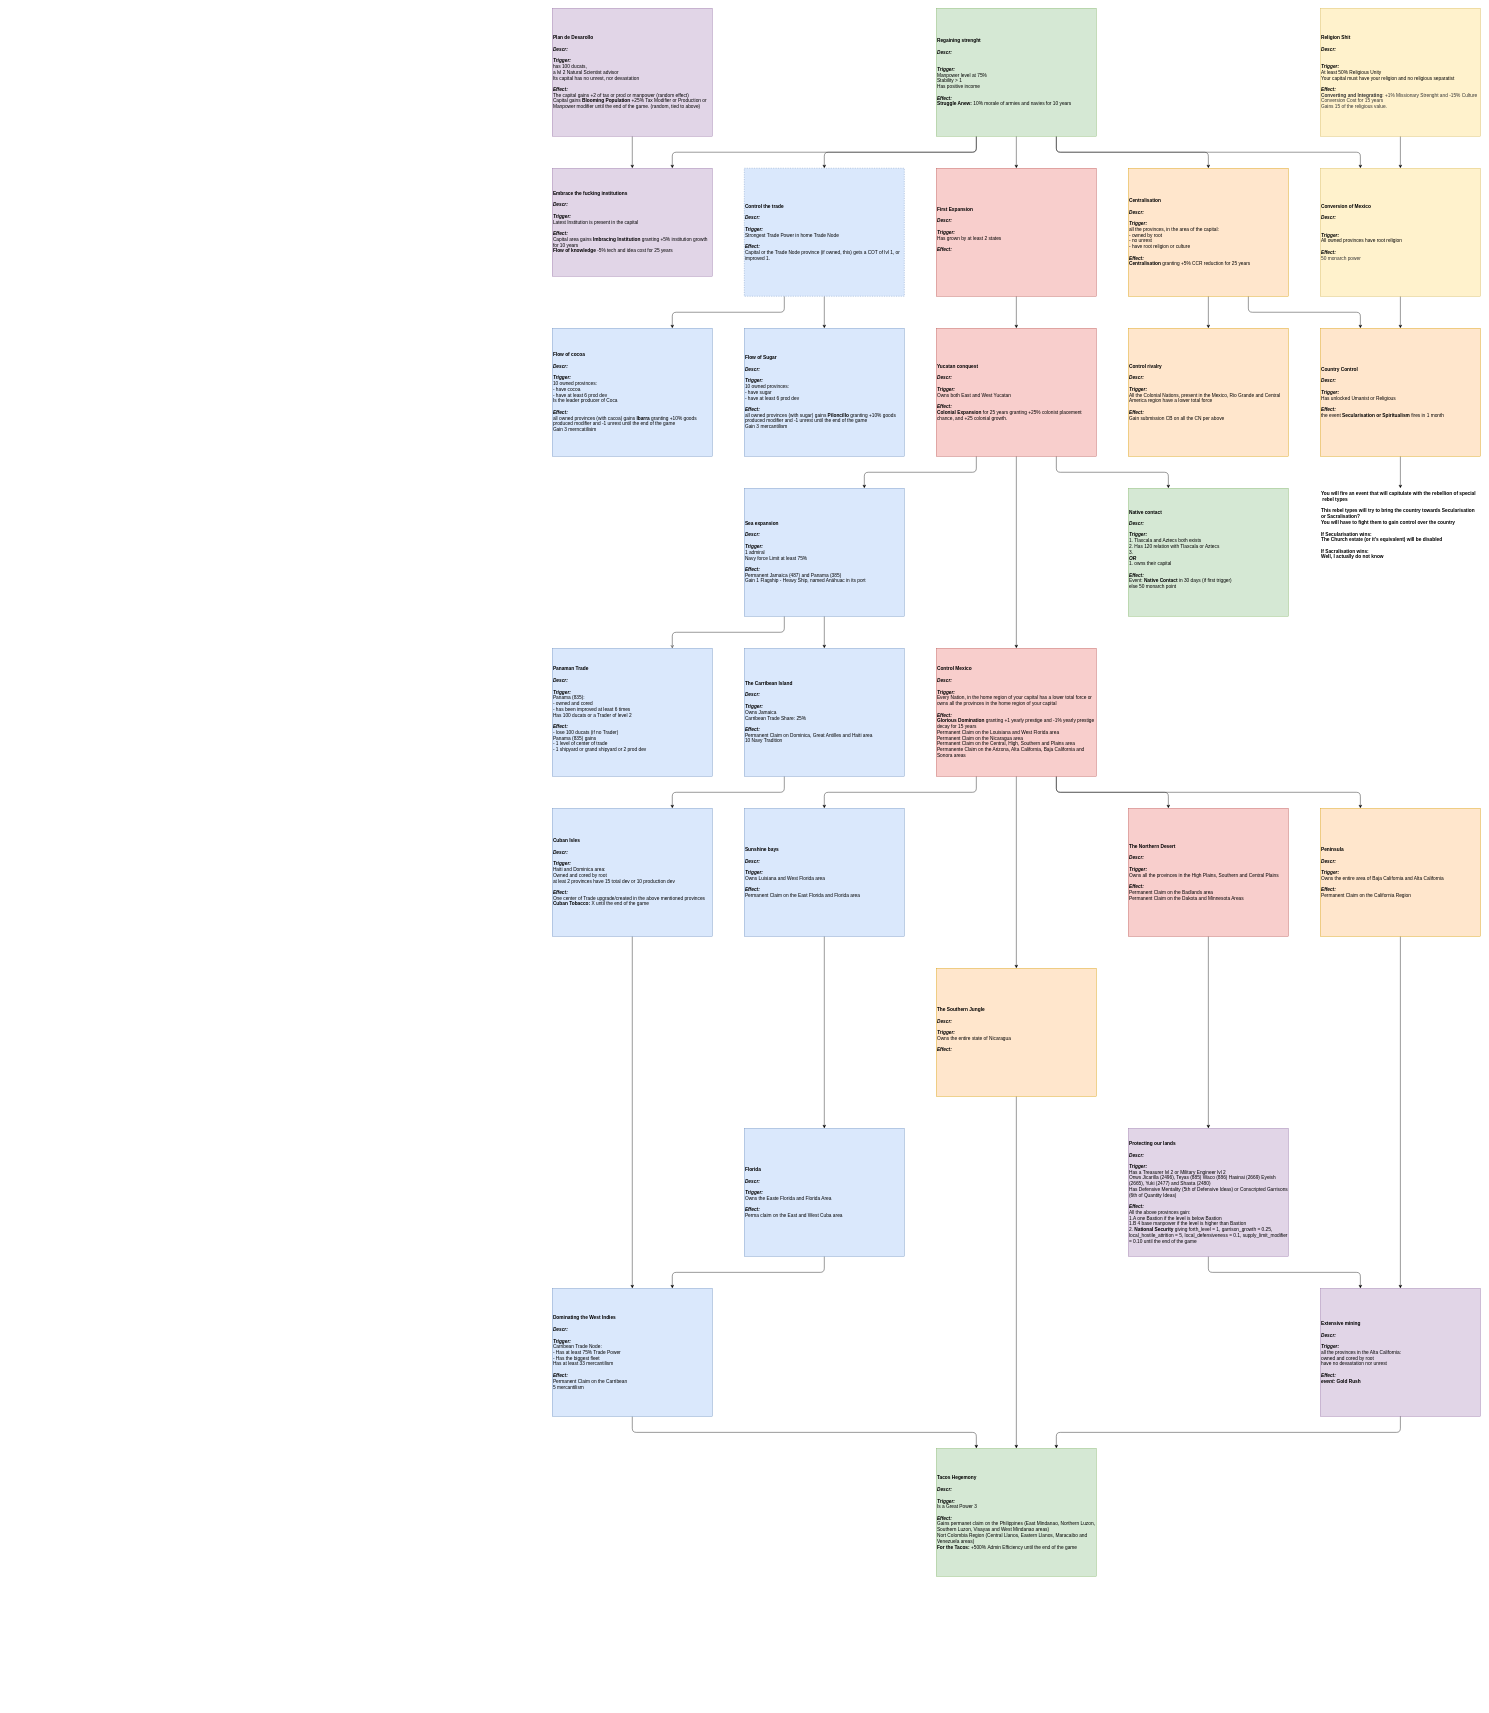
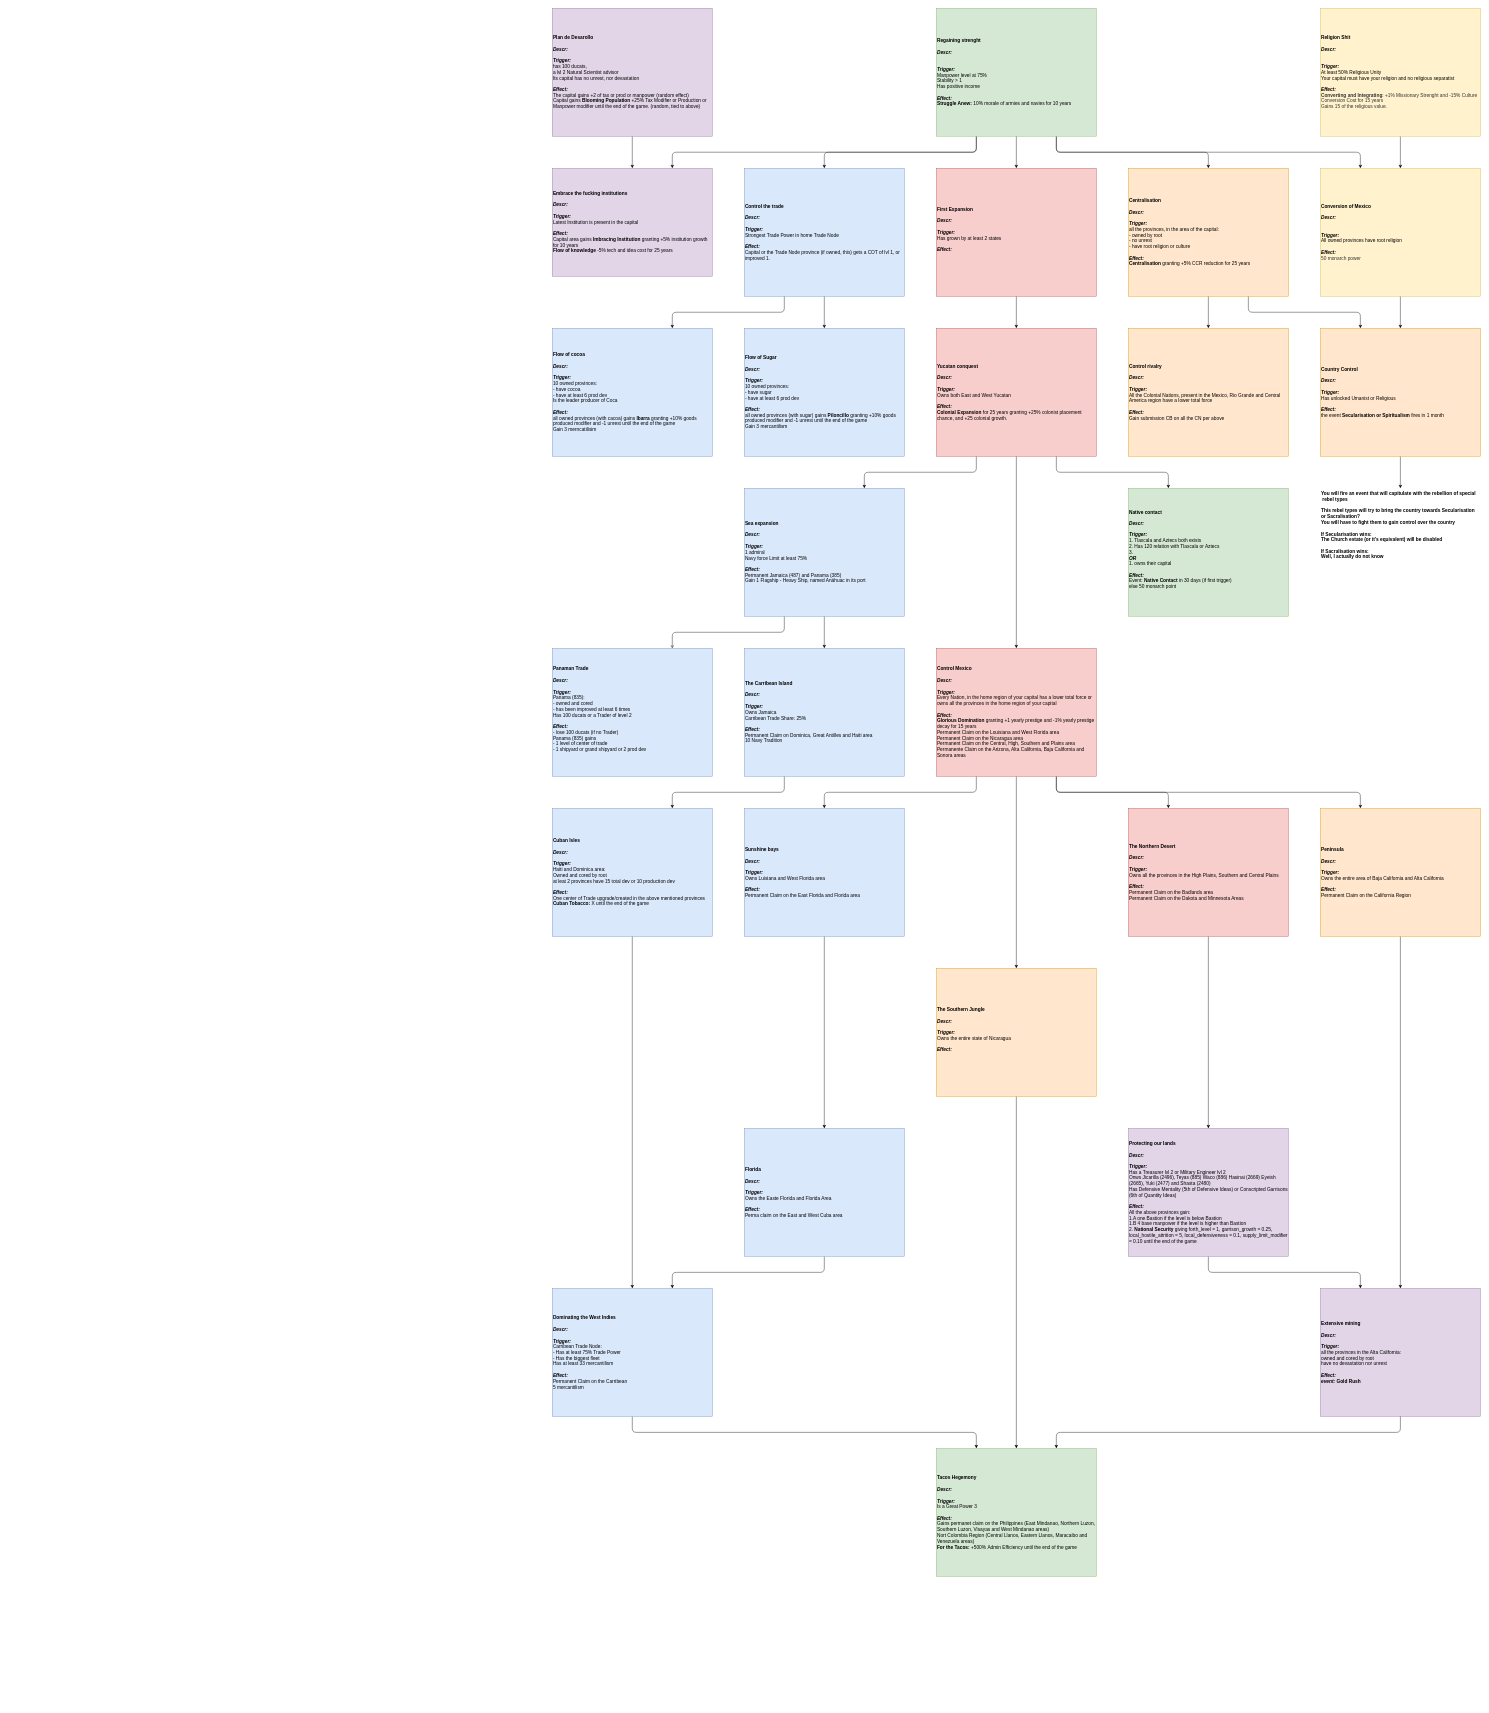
- <mxCell id="13" value="&lt;div style=&quot;font-size: 12px&quot;&gt;&lt;div style=&quot;font-size: 12px&quot;&gt;&lt;b style=&quot;font-size: 12px&quot;&gt;Control the trade&lt;/b&gt;&lt;/div&gt;&lt;div style=&quot;font-size: 12px&quot;&gt;&lt;b style=&quot;font-size: 12px&quot;&gt;&lt;br style=&quot;font-size: 12px&quot;&gt;&lt;/b&gt;&lt;/div&gt;&lt;div style=&quot;font-size: 12px&quot;&gt;&lt;b style=&quot;font-size: 12px&quot;&gt;&lt;i style=&quot;font-size: 12px&quot;&gt;Descr:&lt;/i&gt;&lt;/b&gt;&lt;/div&gt;&lt;div style=&quot;font-size: 12px&quot;&gt;&lt;br style=&quot;font-size: 12px&quot;&gt;&lt;/div&gt;&lt;div style=&quot;font-size: 12px&quot;&gt;&lt;b style=&quot;font-size: 12px&quot;&gt;&lt;i style=&quot;font-size: 12px&quot;&gt;Trigger:&lt;/i&gt;&lt;/b&gt;&lt;/div&gt;&lt;div style=&quot;font-size: 12px&quot;&gt;Strongest Trade Power in home Trade Node&lt;/div&gt;&lt;div style=&quot;font-size: 12px&quot;&gt;&lt;br style=&quot;font-size: 12px&quot;&gt;&lt;/div&gt;&lt;div style=&quot;font-size: 12px&quot;&gt;&lt;b style=&quot;font-size: 12px&quot;&gt;&lt;i style=&quot;font-size: 12px&quot;&gt;Effect:&lt;/i&gt;&lt;/b&gt;&lt;/div&gt;&lt;div style=&quot;font-size: 12px&quot;&gt;Capital or the Trade Node province (if owned, this) gets a COT of lvl 1, or improved 1.&lt;/div&gt;&lt;/div&gt;" style="rounded=0;whiteSpace=wrap;html=1;align=left;fontSize=12;fillColor=#dae8fc;strokeColor=#6c8ebf;dashed=1;" parent="1" vertex="1"><mxGeometry x="1860" y="420" width="400" height="320" as="geometry" /></mxCell>
+ <mxCell id="13" value="&lt;div style=&quot;font-size: 12px&quot;&gt;&lt;div style=&quot;font-size: 12px&quot;&gt;&lt;b style=&quot;font-size: 12px&quot;&gt;Control the trade&lt;/b&gt;&lt;/div&gt;&lt;div style=&quot;font-size: 12px&quot;&gt;&lt;b style=&quot;font-size: 12px&quot;&gt;&lt;br style=&quot;font-size: 12px&quot;&gt;&lt;/b&gt;&lt;/div&gt;&lt;div style=&quot;font-size: 12px&quot;&gt;&lt;b style=&quot;font-size: 12px&quot;&gt;&lt;i style=&quot;font-size: 12px&quot;&gt;Descr:&lt;/i&gt;&lt;/b&gt;&lt;/div&gt;&lt;div style=&quot;font-size: 12px&quot;&gt;&lt;br style=&quot;font-size: 12px&quot;&gt;&lt;/div&gt;&lt;div style=&quot;font-size: 12px&quot;&gt;&lt;b style=&quot;font-size: 12px&quot;&gt;&lt;i style=&quot;font-size: 12px&quot;&gt;Trigger:&lt;/i&gt;&lt;/b&gt;&lt;/div&gt;&lt;div style=&quot;font-size: 12px&quot;&gt;Strongest Trade Power in home Trade Node&lt;/div&gt;&lt;div style=&quot;font-size: 12px&quot;&gt;&lt;br style=&quot;font-size: 12px&quot;&gt;&lt;/div&gt;&lt;div style=&quot;font-size: 12px&quot;&gt;&lt;b style=&quot;font-size: 12px&quot;&gt;&lt;i style=&quot;font-size: 12px&quot;&gt;Effect:&lt;/i&gt;&lt;/b&gt;&lt;/div&gt;&lt;div style=&quot;font-size: 12px&quot;&gt;Capital or the Trade Node province (if owned, this) gets a COT of lvl 1, or improved 1.&lt;/div&gt;&lt;/div&gt;" style="rounded=0;whiteSpace=wrap;html=1;align=left;fontSize=12;fillColor=#dae8fc;strokeColor=#6c8ebf;" parent="1" vertex="1"><mxGeometry x="1860" y="420" width="400" height="320" as="geometry" /></mxCell>
